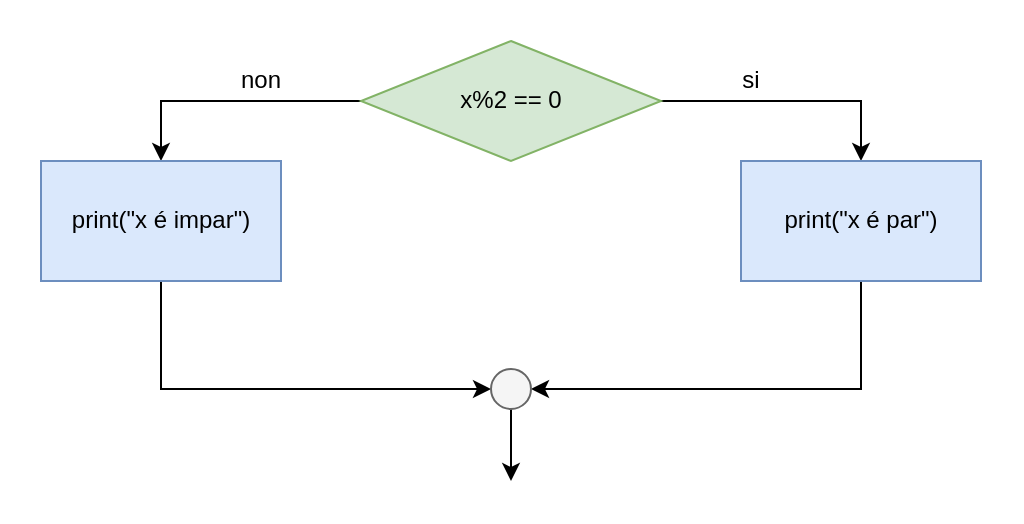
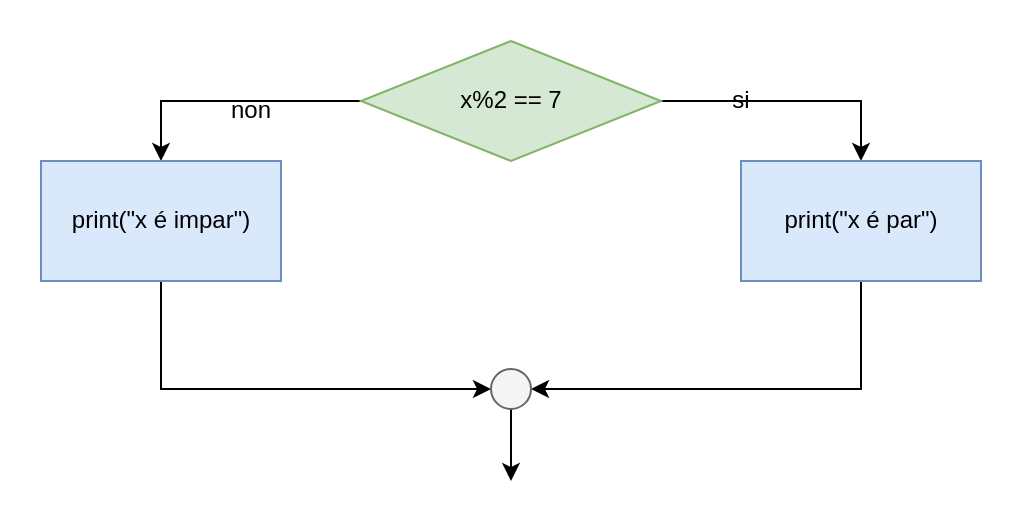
- <mxCell id="15" value="non" style="text;html=1;resizable=0;autosize=1;align=center;verticalAlign=middle;points=[];fillColor=none;strokeColor=none;rounded=0;" vertex="1" parent="1"><mxGeometry x="110" y="30" width="40" height="20" as="geometry" /></mxCell>
+ <mxCell id="15" value="non" style="text;html=1;resizable=0;autosize=1;align=center;verticalAlign=middle;points=[];fillColor=none;strokeColor=none;rounded=0;" vertex="1" parent="1"><mxGeometry x="105" y="45" width="40" height="20" as="geometry" /></mxCell>
- <mxCell id="14" value="si" style="text;html=1;resizable=0;autosize=1;align=center;verticalAlign=middle;points=[];fillColor=none;strokeColor=none;rounded=0;" vertex="1" parent="1"><mxGeometry x="365" y="30" width="20" height="20" as="geometry" /></mxCell>
+ <mxCell id="14" value="si" style="text;html=1;resizable=0;autosize=1;align=center;verticalAlign=middle;points=[];fillColor=none;strokeColor=none;rounded=0;" vertex="1" parent="1"><mxGeometry x="360" y="40" width="20" height="20" as="geometry" /></mxCell>
- <mxCell id="7" value="x%2 == 0" style="text;html=1;resizable=0;autosize=1;align=center;verticalAlign=middle;points=[];fillColor=none;strokeColor=none;rounded=0;" parent="1" vertex="1"><mxGeometry x="220" y="40" width="70" height="20" as="geometry" /></mxCell>
+ <mxCell id="7" value="x%2 == 7" style="text;html=1;resizable=0;autosize=1;align=center;verticalAlign=middle;points=[];fillColor=none;strokeColor=none;rounded=0;" parent="1" vertex="1"><mxGeometry x="220" y="40" width="70" height="20" as="geometry" /></mxCell>
